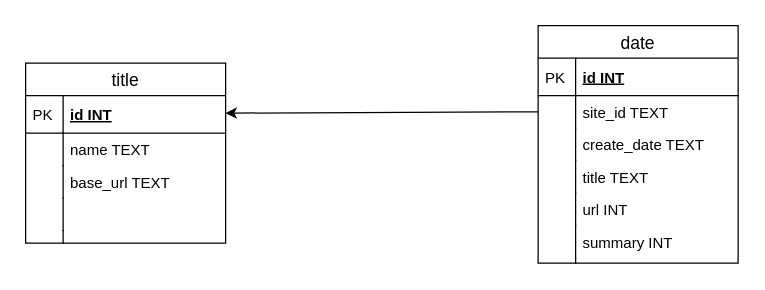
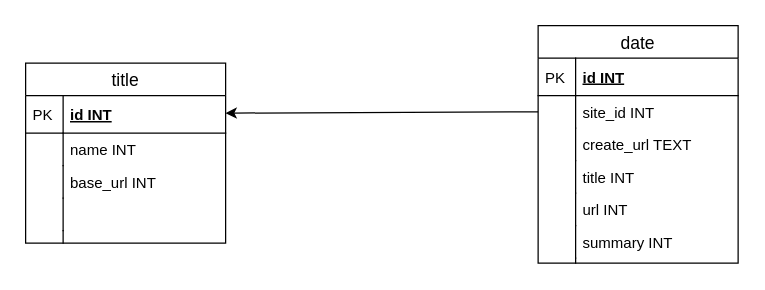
- <mxCell id="17" value="site_id TEXT" style="shape=partialRectangle;top=0;left=0;right=0;bottom=0;align=left;verticalAlign=top;fillColor=none;spacingLeft=34;spacingRight=4;overflow=hidden;rotatable=0;points=[[0,0.5],[1,0.5]];portConstraint=eastwest;dropTarget=0;fontSize=12;" parent="14" vertex="1"><mxGeometry y="56" width="160" height="26" as="geometry" /></mxCell>
+ <mxCell id="17" value="site_id INT" style="shape=partialRectangle;top=0;left=0;right=0;bottom=0;align=left;verticalAlign=top;fillColor=none;spacingLeft=34;spacingRight=4;overflow=hidden;rotatable=0;points=[[0,0.5],[1,0.5]];portConstraint=eastwest;dropTarget=0;fontSize=12;" parent="14" vertex="1"><mxGeometry y="56" width="160" height="26" as="geometry" /></mxCell>
- <mxCell id="19" value="create_date TEXT" style="shape=partialRectangle;top=0;left=0;right=0;bottom=0;align=left;verticalAlign=top;fillColor=none;spacingLeft=34;spacingRight=4;overflow=hidden;rotatable=0;points=[[0,0.5],[1,0.5]];portConstraint=eastwest;dropTarget=0;fontSize=12;" parent="14" vertex="1"><mxGeometry y="82" width="160" height="26" as="geometry" /></mxCell>
+ <mxCell id="19" value="create_url TEXT" style="shape=partialRectangle;top=0;left=0;right=0;bottom=0;align=left;verticalAlign=top;fillColor=none;spacingLeft=34;spacingRight=4;overflow=hidden;rotatable=0;points=[[0,0.5],[1,0.5]];portConstraint=eastwest;dropTarget=0;fontSize=12;" parent="14" vertex="1"><mxGeometry y="82" width="160" height="26" as="geometry" /></mxCell>
- <mxCell id="6" value="name TEXT" style="shape=partialRectangle;top=0;left=0;right=0;bottom=0;align=left;verticalAlign=top;fillColor=none;spacingLeft=34;spacingRight=4;overflow=hidden;rotatable=0;points=[[0,0.5],[1,0.5]];portConstraint=eastwest;dropTarget=0;fontSize=12;" parent="3" vertex="1"><mxGeometry y="56" width="160" height="26" as="geometry" /></mxCell>
+ <mxCell id="6" value="name INT" style="shape=partialRectangle;top=0;left=0;right=0;bottom=0;align=left;verticalAlign=top;fillColor=none;spacingLeft=34;spacingRight=4;overflow=hidden;rotatable=0;points=[[0,0.5],[1,0.5]];portConstraint=eastwest;dropTarget=0;fontSize=12;" parent="3" vertex="1"><mxGeometry y="56" width="160" height="26" as="geometry" /></mxCell>
- <mxCell id="21" value="title TEXT" style="shape=partialRectangle;top=0;left=0;right=0;bottom=0;align=left;verticalAlign=top;fillColor=none;spacingLeft=34;spacingRight=4;overflow=hidden;rotatable=0;points=[[0,0.5],[1,0.5]];portConstraint=eastwest;dropTarget=0;fontSize=12;" parent="14" vertex="1"><mxGeometry y="108" width="160" height="26" as="geometry" /></mxCell>
+ <mxCell id="21" value="title INT" style="shape=partialRectangle;top=0;left=0;right=0;bottom=0;align=left;verticalAlign=top;fillColor=none;spacingLeft=34;spacingRight=4;overflow=hidden;rotatable=0;points=[[0,0.5],[1,0.5]];portConstraint=eastwest;dropTarget=0;fontSize=12;" parent="14" vertex="1"><mxGeometry y="108" width="160" height="26" as="geometry" /></mxCell>
- <mxCell id="8" value="base_url TEXT" style="shape=partialRectangle;top=0;left=0;right=0;bottom=0;align=left;verticalAlign=top;fillColor=none;spacingLeft=34;spacingRight=4;overflow=hidden;rotatable=0;points=[[0,0.5],[1,0.5]];portConstraint=eastwest;dropTarget=0;fontSize=12;" parent="3" vertex="1"><mxGeometry y="82" width="160" height="26" as="geometry" /></mxCell>
+ <mxCell id="8" value="base_url INT" style="shape=partialRectangle;top=0;left=0;right=0;bottom=0;align=left;verticalAlign=top;fillColor=none;spacingLeft=34;spacingRight=4;overflow=hidden;rotatable=0;points=[[0,0.5],[1,0.5]];portConstraint=eastwest;dropTarget=0;fontSize=12;" parent="3" vertex="1"><mxGeometry y="82" width="160" height="26" as="geometry" /></mxCell>
